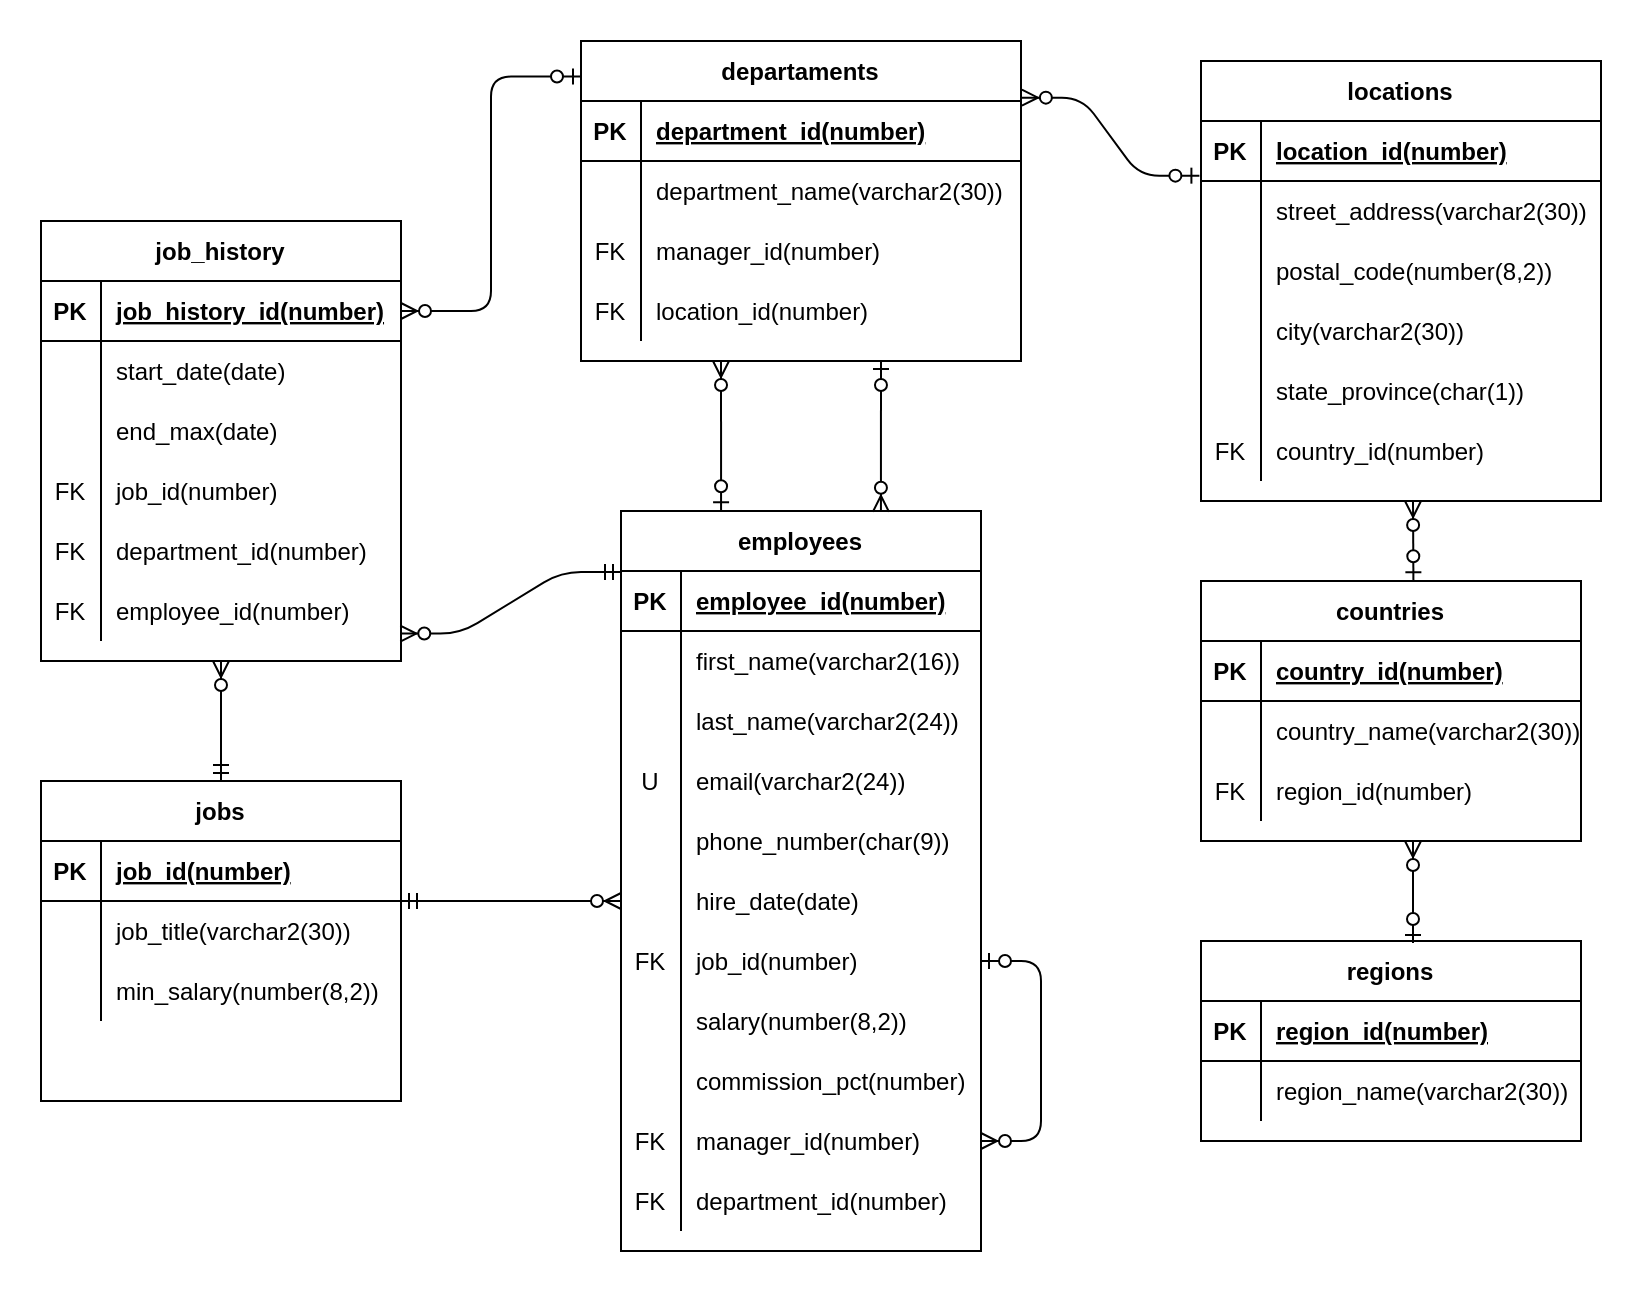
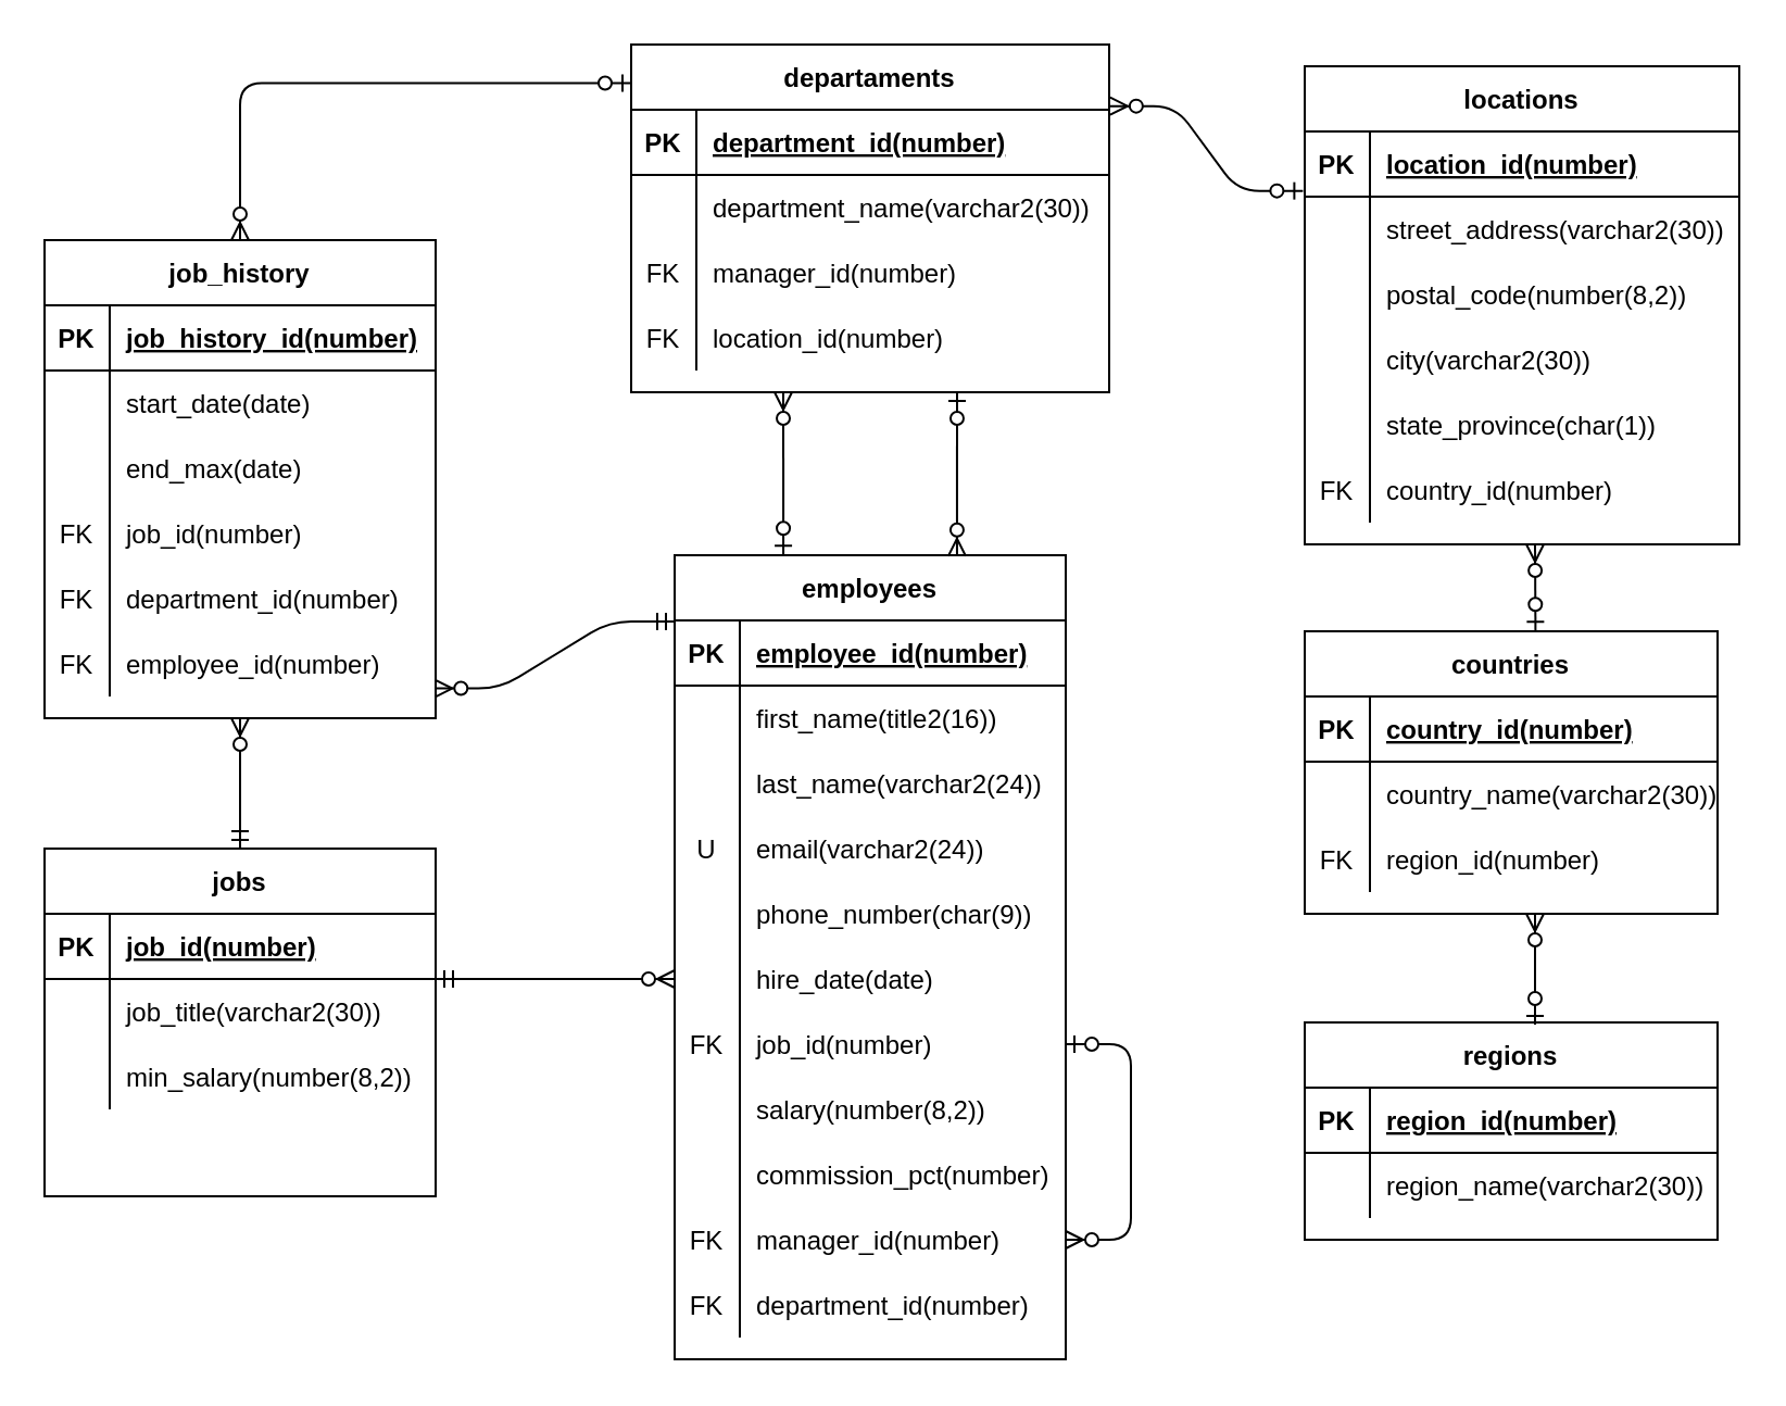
- <mxCell id="120" value="" style="edgeStyle=orthogonalEdgeStyle;fontSize=12;html=1;endArrow=ERzeroToMany;startArrow=ERzeroToOne;exitX=0;exitY=0.111;exitDx=0;exitDy=0;exitPerimeter=0;" edge="1" parent="1" source="38" target="89"><mxGeometry width="100" height="100" relative="1" as="geometry"><mxPoint x="80" y="80" as="sourcePoint" /><mxPoint x="180" y="-20" as="targetPoint" /></mxGeometry></mxCell>
+ <mxCell id="120" value="" style="edgeStyle=orthogonalEdgeStyle;fontSize=12;html=1;endArrow=ERzeroToMany;startArrow=ERzeroToOne;exitX=0;exitY=0.111;exitDx=0;exitDy=0;exitPerimeter=0;entryX=0.5;entryY=0;entryDx=0;entryDy=0;" edge="1" parent="1" source="38" target="86"><mxGeometry width="100" height="100" relative="1" as="geometry"><mxPoint x="80" y="80" as="sourcePoint" /><mxPoint x="180" y="-20" as="targetPoint" /></mxGeometry></mxCell>
- <mxCell id="57" value="first_name(varchar2(16))" style="shape=partialRectangle;connectable=0;fillColor=none;top=0;left=0;bottom=0;right=0;align=left;spacingLeft=6;overflow=hidden;" vertex="1" parent="55"><mxGeometry x="30" width="150" height="30" as="geometry" /></mxCell>
+ <mxCell id="57" value="first_name(title2(16))" style="shape=partialRectangle;connectable=0;fillColor=none;top=0;left=0;bottom=0;right=0;align=left;spacingLeft=6;overflow=hidden;" vertex="1" parent="55"><mxGeometry x="30" width="150" height="30" as="geometry" /></mxCell>
